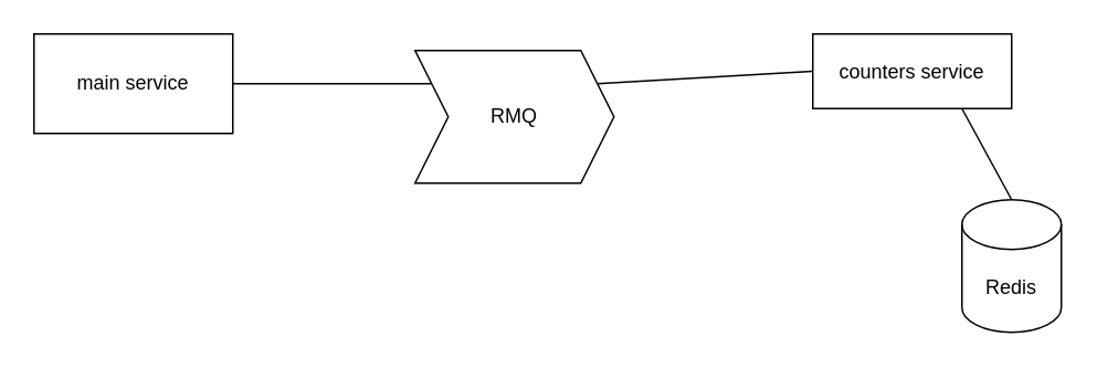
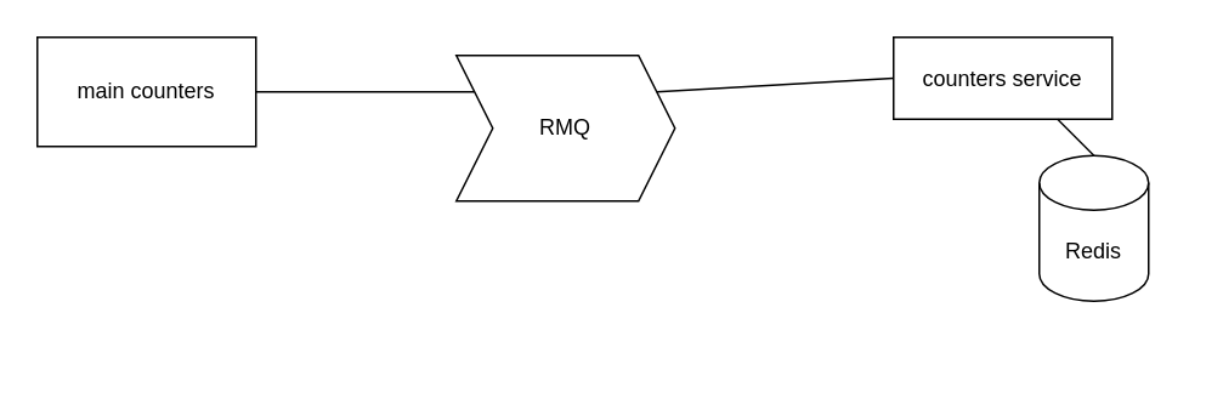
- <mxCell id="2" value="main service" style="rounded=0;whiteSpace=wrap;html=1;" vertex="1" parent="1"><mxGeometry x="20" y="20" width="120" height="60" as="geometry" /></mxCell>
+ <mxCell id="2" value="main counters" style="rounded=0;whiteSpace=wrap;html=1;" vertex="1" parent="1"><mxGeometry x="20" y="20" width="120" height="60" as="geometry" /></mxCell>
- <mxCell id="5" value="Redis" style="shape=cylinder3;whiteSpace=wrap;html=1;boundedLbl=1;backgroundOutline=1;size=15;" vertex="1" parent="1"><mxGeometry x="580" y="120" width="60" height="80" as="geometry" /></mxCell>
+ <mxCell id="5" value="Redis" style="shape=cylinder3;whiteSpace=wrap;html=1;boundedLbl=1;backgroundOutline=1;size=15;" vertex="1" parent="1"><mxGeometry x="570" y="85" width="60" height="80" as="geometry" /></mxCell>
